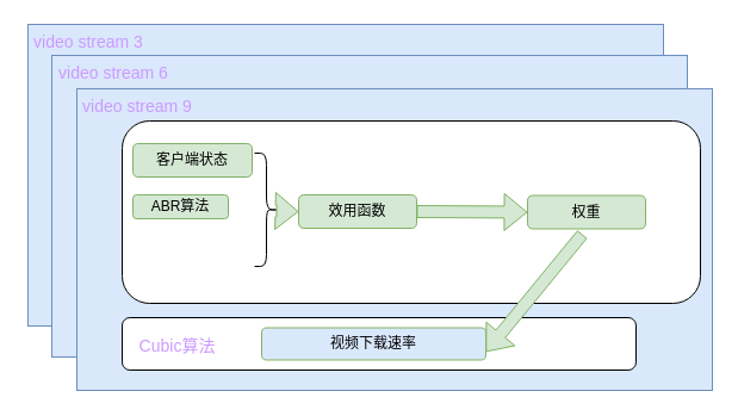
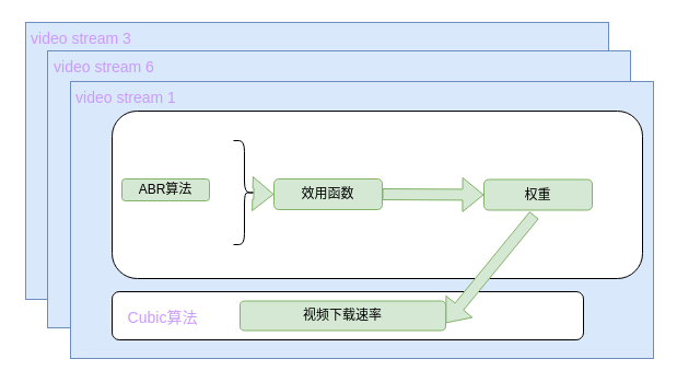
- <mxCell id="16" value="&lt;font style=&quot;font-size: 14px&quot;&gt;video stream 9&lt;/font&gt;" style="text;html=1;strokeColor=none;fillColor=none;align=center;verticalAlign=middle;whiteSpace=wrap;rounded=0;fontColor=#CC99FF;" vertex="1" parent="1"><mxGeometry x="61" y="74" width="108" height="30" as="geometry" /></mxCell>
+ <mxCell id="16" value="&lt;font style=&quot;font-size: 14px&quot;&gt;video stream 1&lt;/font&gt;" style="text;html=1;strokeColor=none;fillColor=none;align=center;verticalAlign=middle;whiteSpace=wrap;rounded=0;fontColor=#CC99FF;" vertex="1" parent="1"><mxGeometry x="61" y="74" width="108" height="30" as="geometry" /></mxCell>
- <mxCell id="7" value="客户端状态" style="rounded=1;whiteSpace=wrap;html=1;fillColor=#d5e8d4;strokeColor=#82b366;" vertex="1" parent="1"><mxGeometry x="111" y="120" width="100" height="28" as="geometry" /></mxCell>
- <mxCell id="11" value="视频下载速率" style="rounded=1;whiteSpace=wrap;html=1;fillColor=#dae8fc;strokeColor=#82b366;" vertex="1" parent="1"><mxGeometry x="219" y="274.5" width="188" height="27" as="geometry" /></mxCell>
+ <mxCell id="11" value="视频下载速率" style="rounded=1;whiteSpace=wrap;html=1;fillColor=#d5e8d4;strokeColor=#82b366;" vertex="1" parent="1"><mxGeometry x="219" y="274.5" width="188" height="27" as="geometry" /></mxCell>
